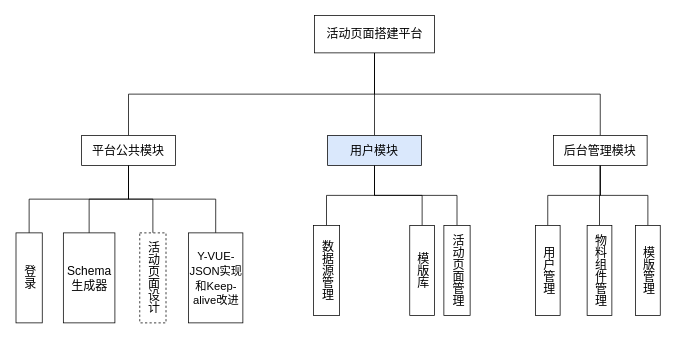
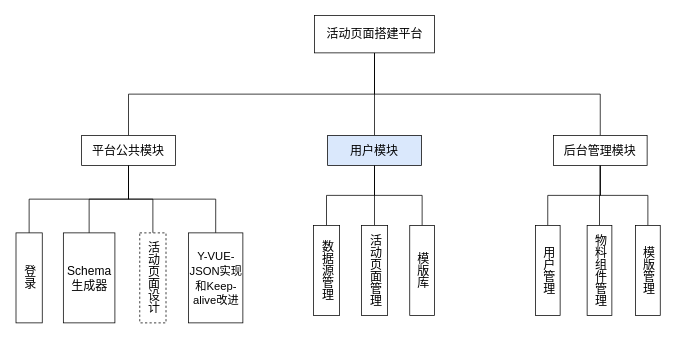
- <mxCell id="20" value="活动页面管理" style="rounded=0;whiteSpace=wrap;html=1;verticalAlign=middle;align=center;labelPosition=center;verticalLabelPosition=middle;textDirection=vertical-rl;strokeWidth=1;fontSize=16;" parent="1" vertex="1"><mxGeometry x="591" y="300" width="35" height="120" as="geometry" /></mxCell>
+ <mxCell id="20" value="活动页面管理" style="rounded=0;whiteSpace=wrap;html=1;verticalAlign=middle;align=center;labelPosition=center;verticalLabelPosition=middle;textDirection=vertical-rl;strokeWidth=1;fontSize=16;" parent="1" vertex="1"><mxGeometry x="481" y="300" width="35" height="120" as="geometry" /></mxCell>
